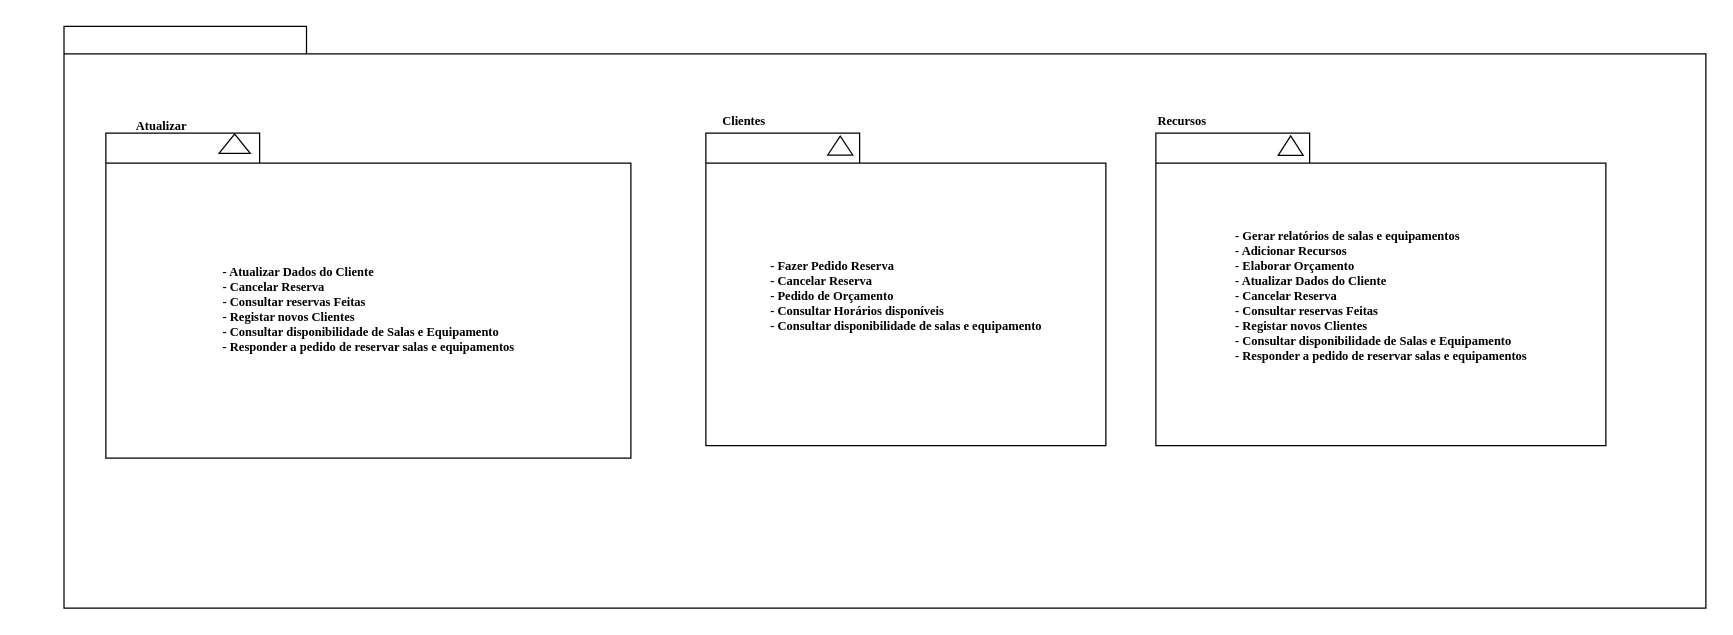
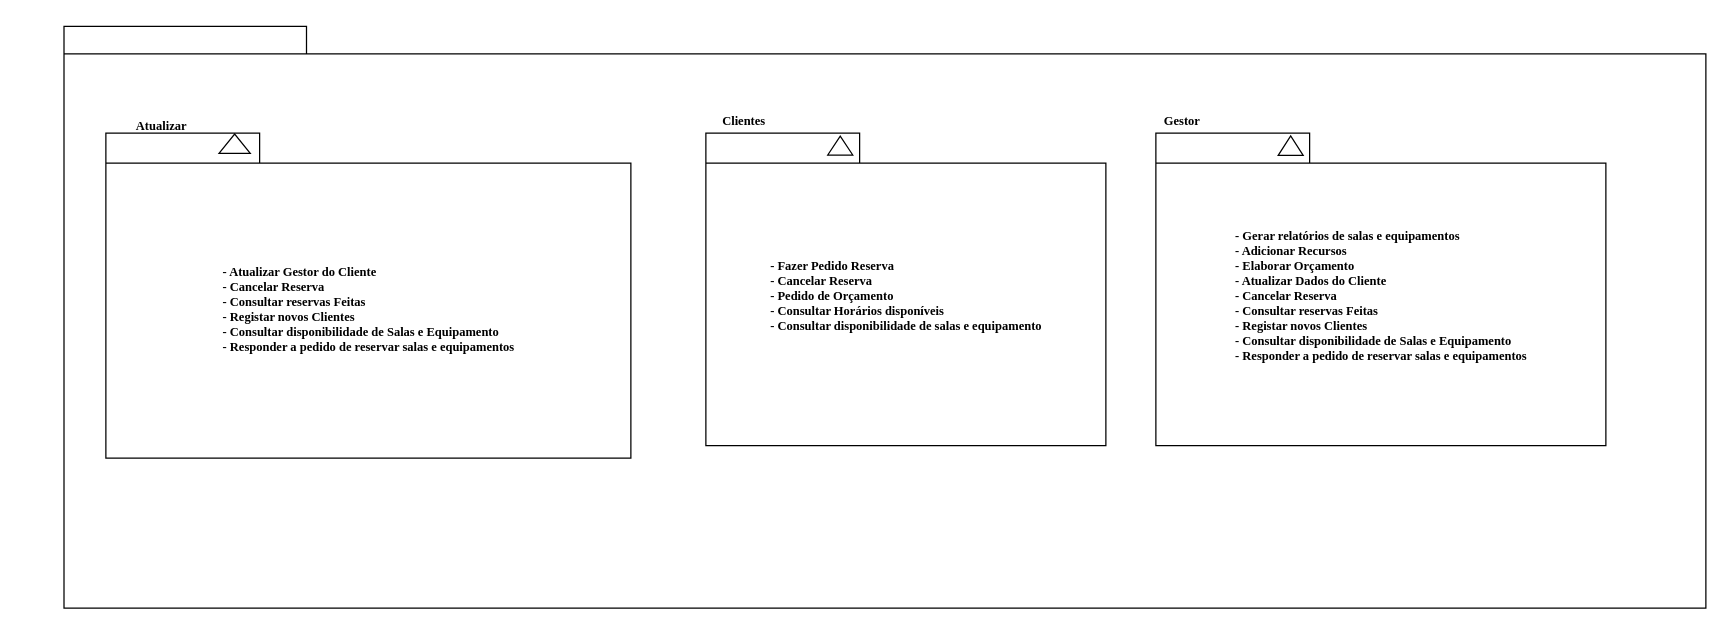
- <mxCell id="9" value="&lt;span style=&quot;font-family: Verdana; font-size: 10px; font-weight: 700; text-wrap: nowrap;&quot;&gt;&amp;nbsp;Recursos&lt;/span&gt;" style="text;html=1;align=center;verticalAlign=middle;whiteSpace=wrap;rounded=0;" vertex="1" parent="1"><mxGeometry x="894" y="76" width="100" height="39.23" as="geometry" /></mxCell>
+ <mxCell id="9" value="&lt;span style=&quot;font-family: Verdana; font-size: 10px; font-weight: 700; text-wrap: nowrap;&quot;&gt;&amp;nbsp;Gestor&lt;/span&gt;" style="text;html=1;align=center;verticalAlign=middle;whiteSpace=wrap;rounded=0;" vertex="1" parent="1"><mxGeometry x="894" y="76" width="100" height="39.23" as="geometry" /></mxCell>
- <mxCell id="4" value="&lt;div style=&quot;text-align: justify;&quot;&gt;&lt;br&gt;&lt;/div&gt;&lt;div style=&quot;text-align: justify;&quot;&gt;- Atualizar Dados do Cliente&lt;/div&gt;&lt;div&gt;&lt;div style=&quot;text-align: justify;&quot;&gt;- Cancelar Reserva&lt;/div&gt;&lt;div style=&quot;text-align: justify;&quot;&gt;- Consultar reservas Feitas&lt;/div&gt;&lt;div style=&quot;text-align: justify;&quot;&gt;- Registar novos Clientes&lt;/div&gt;&lt;div style=&quot;text-align: justify;&quot;&gt;- Consultar disponibilidade de Salas e Equipamento&lt;/div&gt;&lt;/div&gt;&lt;div style=&quot;text-align: justify;&quot;&gt;- Responder a pedido de reservar salas e equipamentos&lt;/div&gt;" style="shape=folder;fontStyle=1;spacingTop=10;tabWidth=123;tabHeight=24;tabPosition=left;html=1;rounded=0;shadow=0;comic=0;labelBackgroundColor=none;strokeWidth=1;fontFamily=Verdana;fontSize=10;align=center;" vertex="1" parent="3"><mxGeometry width="420" height="260" as="geometry" /></mxCell>
+ <mxCell id="4" value="&lt;div style=&quot;text-align: justify;&quot;&gt;&lt;br&gt;&lt;/div&gt;&lt;div style=&quot;text-align: justify;&quot;&gt;- Atualizar Gestor do Cliente&lt;/div&gt;&lt;div&gt;&lt;div style=&quot;text-align: justify;&quot;&gt;- Cancelar Reserva&lt;/div&gt;&lt;div style=&quot;text-align: justify;&quot;&gt;- Consultar reservas Feitas&lt;/div&gt;&lt;div style=&quot;text-align: justify;&quot;&gt;- Registar novos Clientes&lt;/div&gt;&lt;div style=&quot;text-align: justify;&quot;&gt;- Consultar disponibilidade de Salas e Equipamento&lt;/div&gt;&lt;/div&gt;&lt;div style=&quot;text-align: justify;&quot;&gt;- Responder a pedido de reservar salas e equipamentos&lt;/div&gt;" style="shape=folder;fontStyle=1;spacingTop=10;tabWidth=123;tabHeight=24;tabPosition=left;html=1;rounded=0;shadow=0;comic=0;labelBackgroundColor=none;strokeWidth=1;fontFamily=Verdana;fontSize=10;align=center;" vertex="1" parent="3"><mxGeometry width="420" height="260" as="geometry" /></mxCell>
